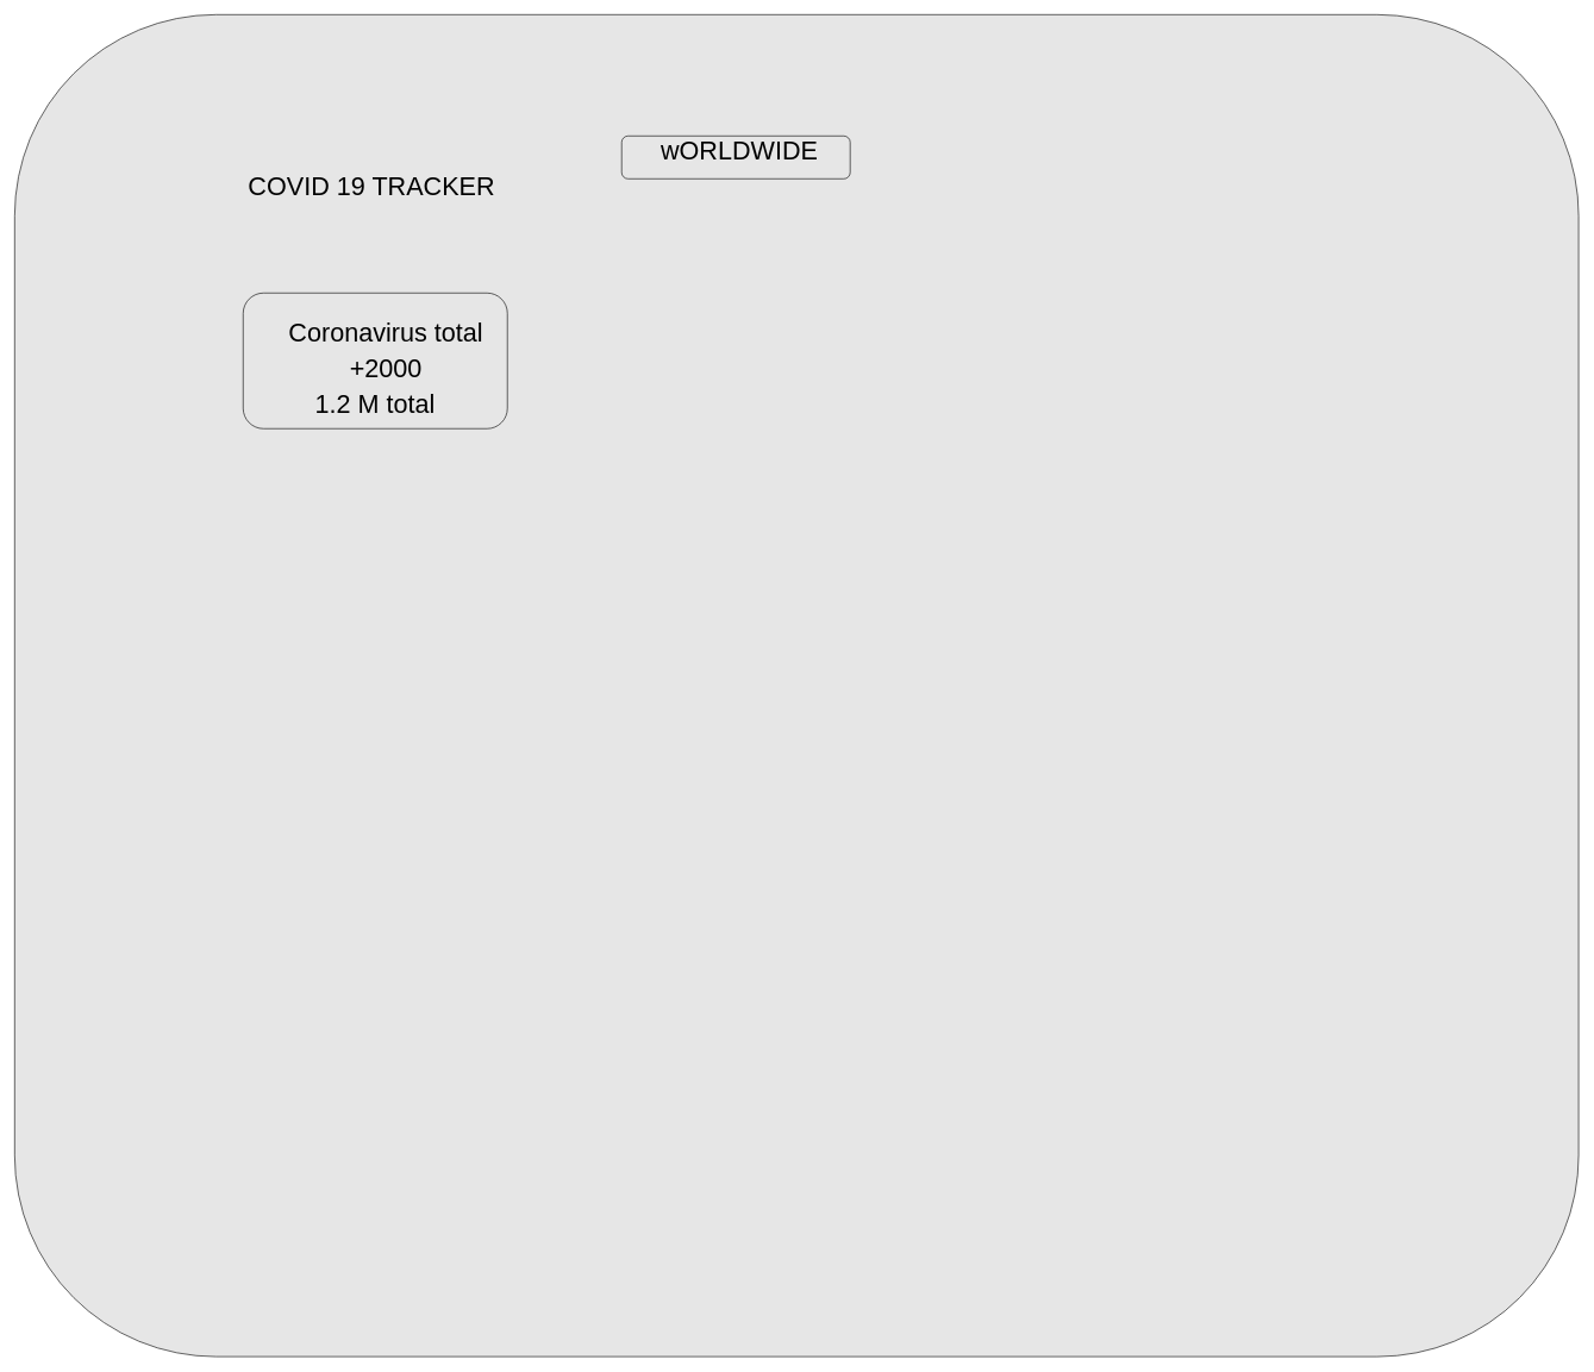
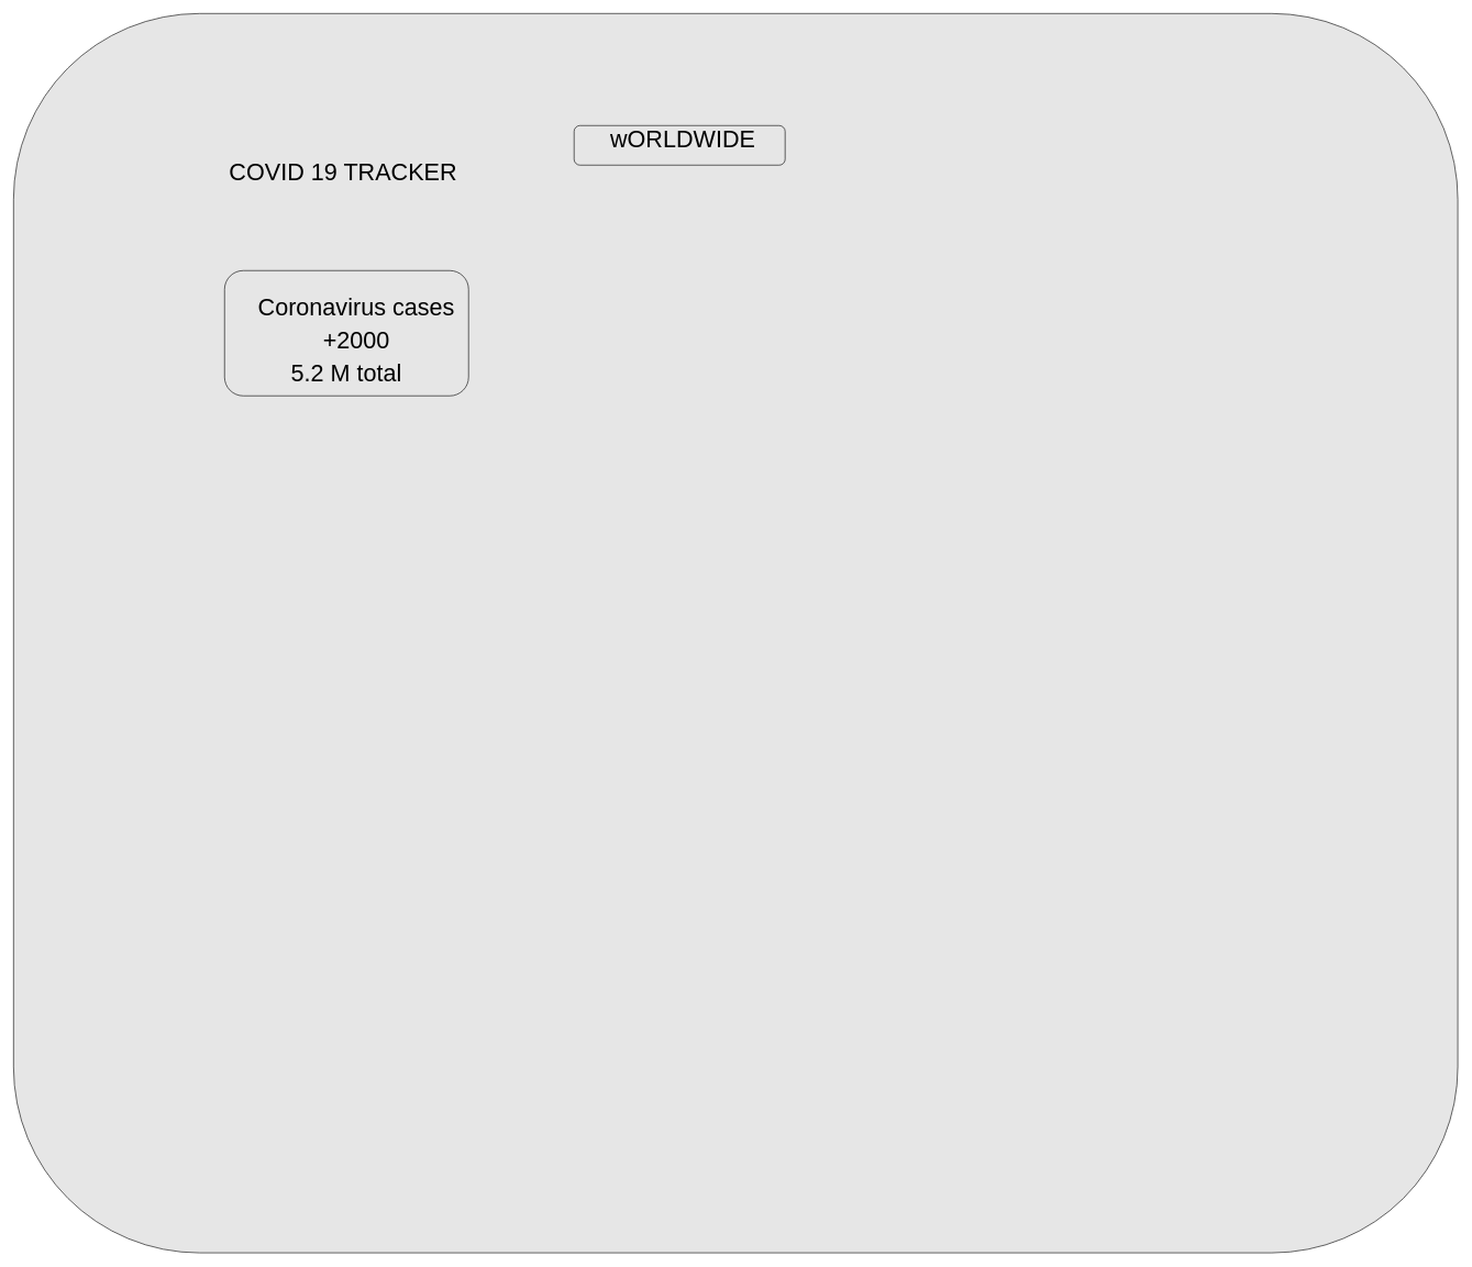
- <mxCell id="7" value="&lt;font style=&quot;font-size: 36px&quot;&gt;Coronavirus total&lt;/font&gt;" style="text;html=1;strokeColor=none;fillColor=none;align=center;verticalAlign=middle;whiteSpace=wrap;rounded=0;" vertex="1" parent="1"><mxGeometry x="380" y="430" width="320" height="70" as="geometry" /></mxCell>
+ <mxCell id="7" value="&lt;font style=&quot;font-size: 36px&quot;&gt;Coronavirus cases&lt;/font&gt;" style="text;html=1;strokeColor=none;fillColor=none;align=center;verticalAlign=middle;whiteSpace=wrap;rounded=0;" vertex="1" parent="1"><mxGeometry x="380" y="430" width="320" height="70" as="geometry" /></mxCell>
- <mxCell id="9" value="&lt;font style=&quot;font-size: 36px&quot;&gt;1.2 M total&lt;br&gt;&lt;/font&gt;" style="text;html=1;strokeColor=none;fillColor=none;align=center;verticalAlign=middle;whiteSpace=wrap;rounded=0;" vertex="1" parent="1"><mxGeometry x="365" y="530" width="320" height="70" as="geometry" /></mxCell>
+ <mxCell id="9" value="&lt;font style=&quot;font-size: 36px&quot;&gt;5.2 M total&lt;br&gt;&lt;/font&gt;" style="text;html=1;strokeColor=none;fillColor=none;align=center;verticalAlign=middle;whiteSpace=wrap;rounded=0;" vertex="1" parent="1"><mxGeometry x="365" y="530" width="320" height="70" as="geometry" /></mxCell>
